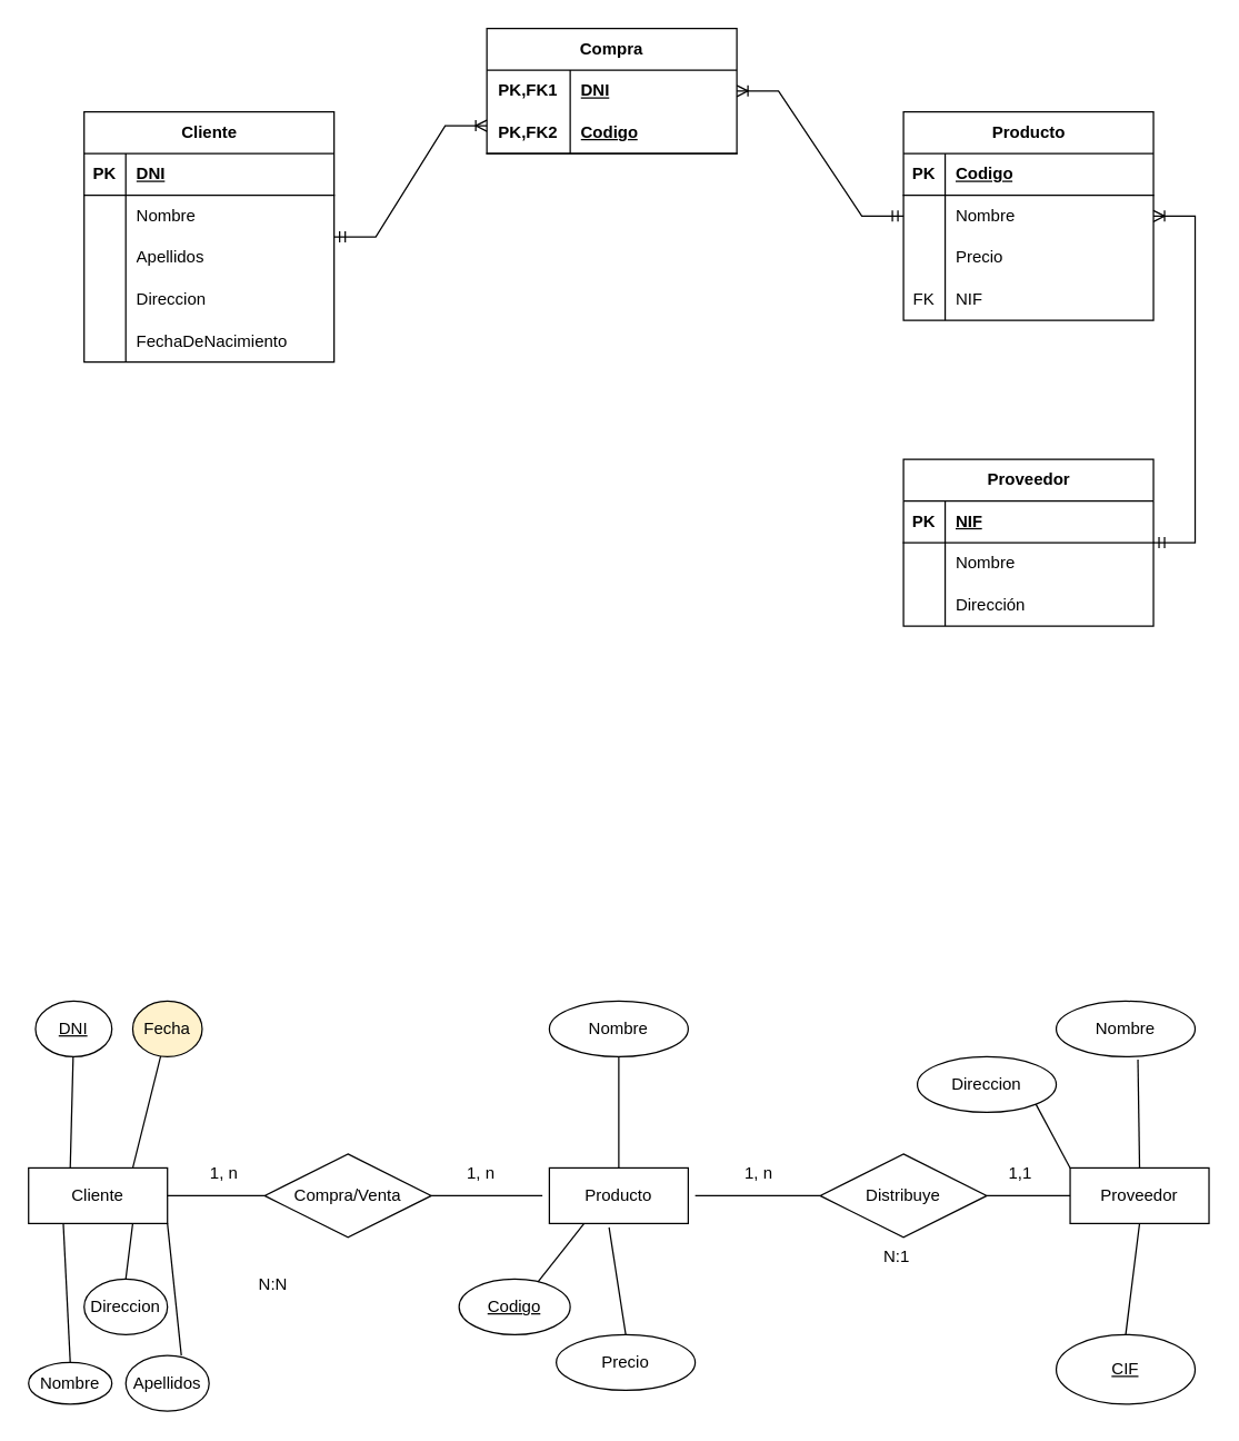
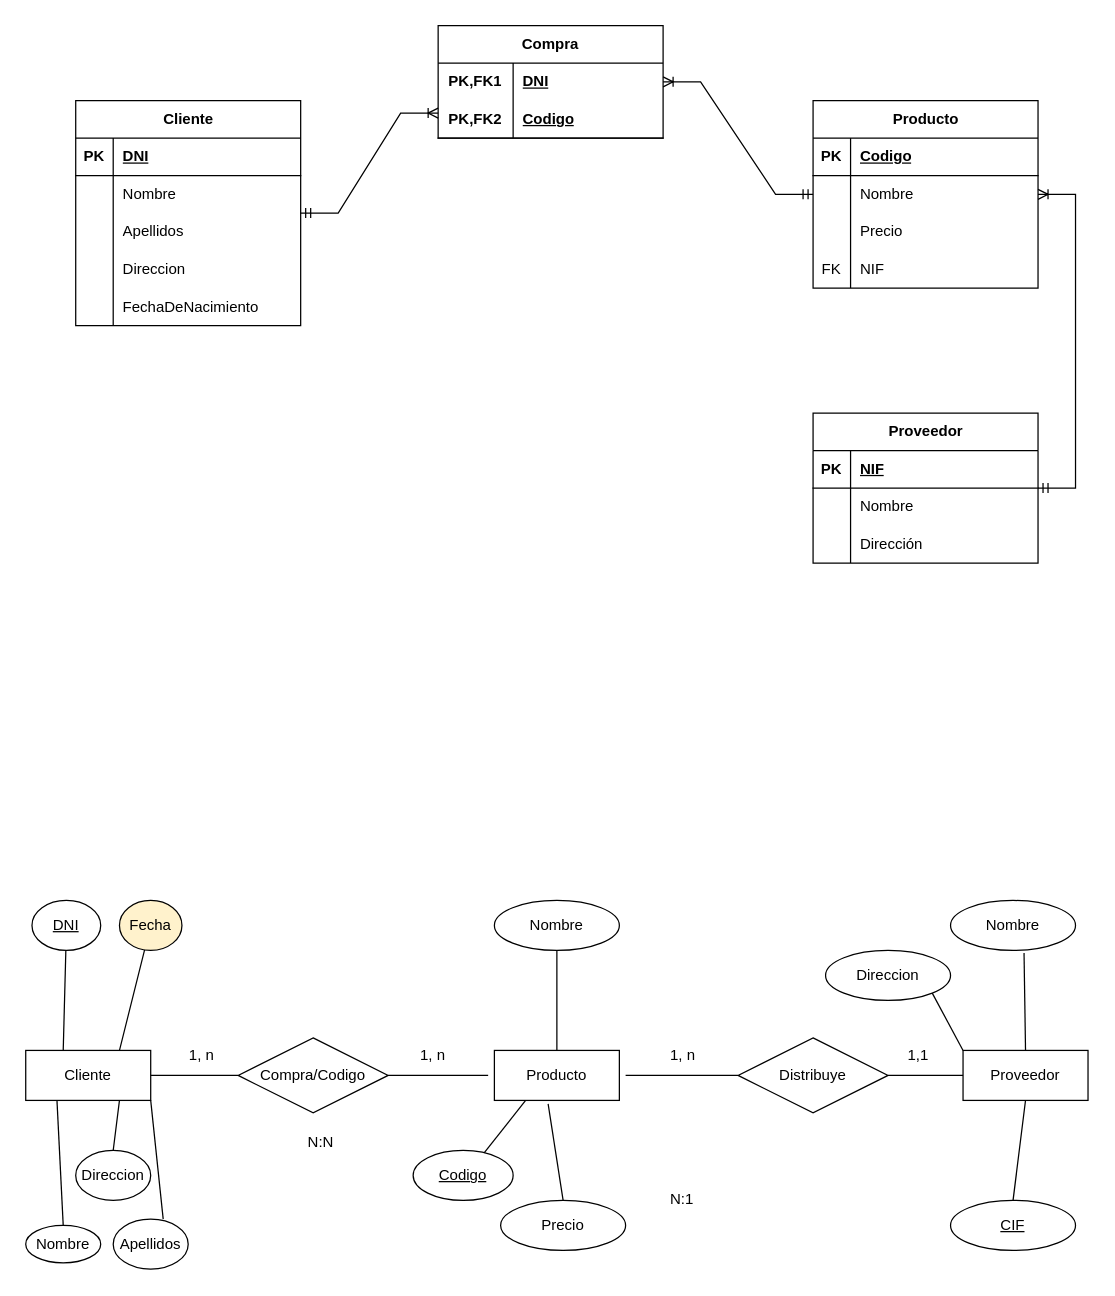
- <mxCell id="45" value="Compra/Venta" style="shape=rhombus;perimeter=rhombusPerimeter;whiteSpace=wrap;html=1;align=center;" vertex="1" parent="1"><mxGeometry x="190" y="830" width="120" height="60" as="geometry" /></mxCell>
+ <mxCell id="45" value="Compra/Codigo" style="shape=rhombus;perimeter=rhombusPerimeter;whiteSpace=wrap;html=1;align=center;" vertex="1" parent="1"><mxGeometry x="190" y="830" width="120" height="60" as="geometry" /></mxCell>
- <mxCell id="56" value="N:1" style="text;strokeColor=none;fillColor=none;spacingLeft=4;spacingRight=4;overflow=hidden;rotatable=0;points=[[0,0.5],[1,0.5]];portConstraint=eastwest;fontSize=12;whiteSpace=wrap;html=1;" vertex="1" parent="1"><mxGeometry x="630" y="890" width="40" height="30" as="geometry" /></mxCell>
+ <mxCell id="56" value="N:1" style="text;strokeColor=none;fillColor=none;spacingLeft=4;spacingRight=4;overflow=hidden;rotatable=0;points=[[0,0.5],[1,0.5]];portConstraint=eastwest;fontSize=12;whiteSpace=wrap;html=1;" vertex="1" parent="1"><mxGeometry x="530" y="945" width="40" height="30" as="geometry" /></mxCell>
- <mxCell id="53" value="N:N" style="text;strokeColor=none;fillColor=none;spacingLeft=4;spacingRight=4;overflow=hidden;rotatable=0;points=[[0,0.5],[1,0.5]];portConstraint=eastwest;fontSize=12;whiteSpace=wrap;html=1;" vertex="1" parent="1"><mxGeometry x="180" y="910" width="40" height="30" as="geometry" /></mxCell>
+ <mxCell id="53" value="N:N" style="text;strokeColor=none;fillColor=none;spacingLeft=4;spacingRight=4;overflow=hidden;rotatable=0;points=[[0,0.5],[1,0.5]];portConstraint=eastwest;fontSize=12;whiteSpace=wrap;html=1;" vertex="1" parent="1"><mxGeometry x="240" y="900" width="40" height="30" as="geometry" /></mxCell>
- <mxCell id="83" value="CIF" style="ellipse;whiteSpace=wrap;html=1;align=center;fontStyle=4;" vertex="1" parent="1"><mxGeometry x="760" y="960" width="100" height="50" as="geometry" /></mxCell>
+ <mxCell id="83" value="CIF" style="ellipse;whiteSpace=wrap;html=1;align=center;fontStyle=4;" vertex="1" parent="1"><mxGeometry x="760" y="960" width="100" height="40" as="geometry" /></mxCell>
